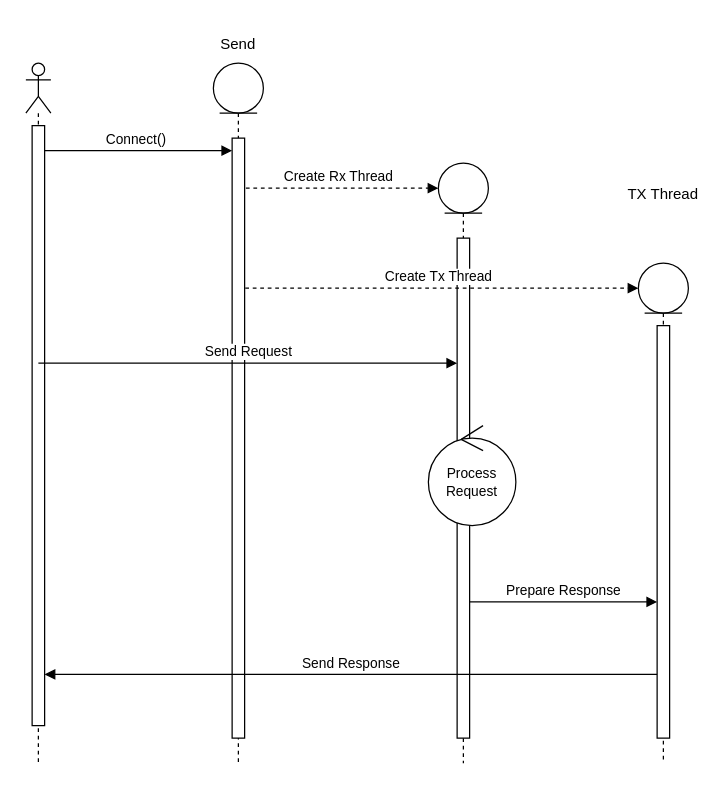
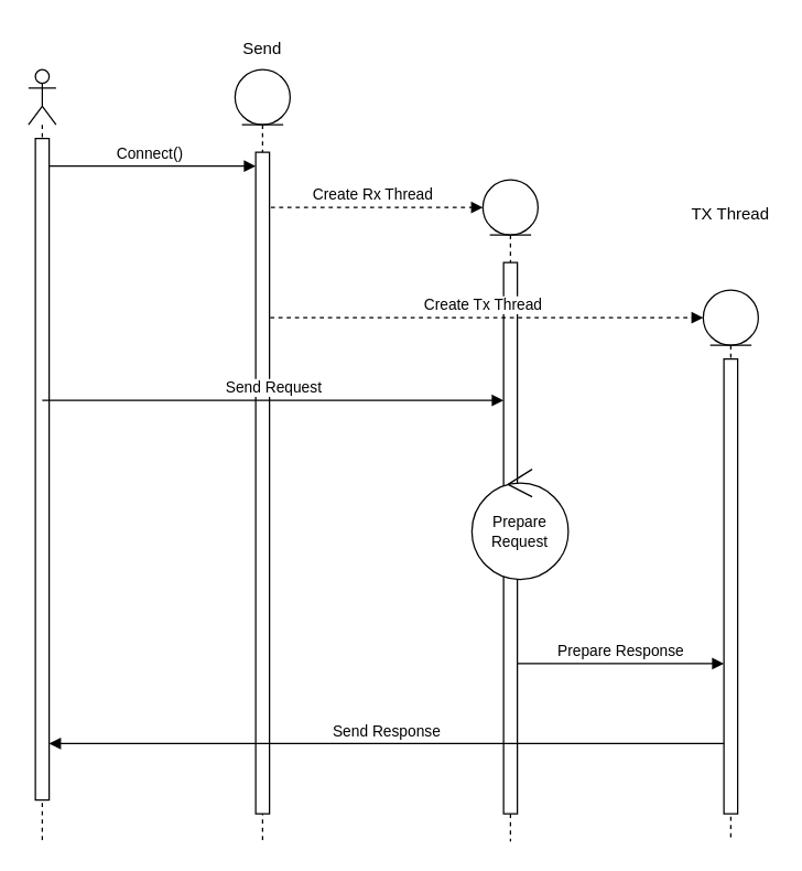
- <mxCell id="11" value="&lt;font style=&quot;font-size: 11px;&quot;&gt;Process Request&lt;/font&gt;" style="ellipse;shape=umlControl;whiteSpace=wrap;html=1;" vertex="1" parent="1"><mxGeometry x="342" y="340" width="70" height="80" as="geometry" /></mxCell>
+ <mxCell id="11" value="&lt;font style=&quot;font-size: 11px;&quot;&gt;Prepare Request&lt;/font&gt;" style="ellipse;shape=umlControl;whiteSpace=wrap;html=1;" vertex="1" parent="1"><mxGeometry x="342" y="340" width="70" height="80" as="geometry" /></mxCell>
